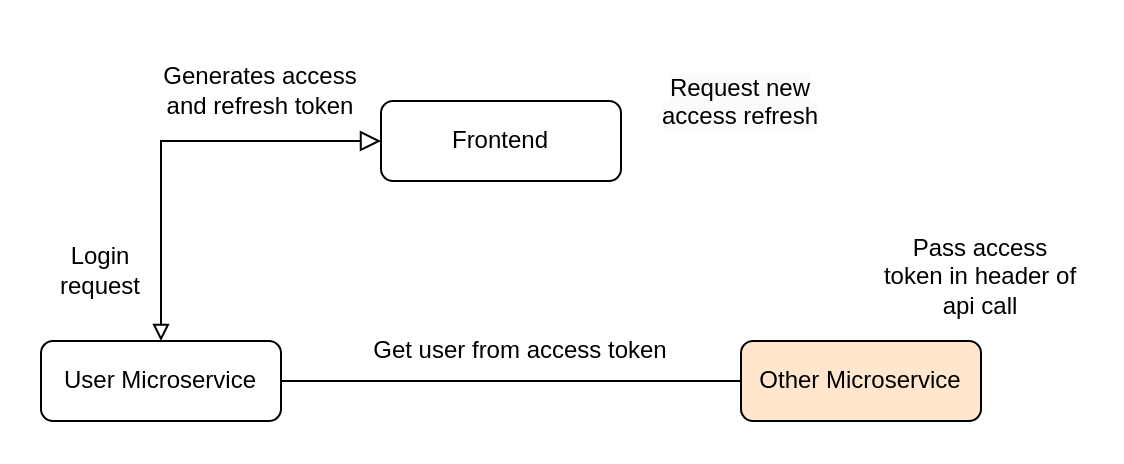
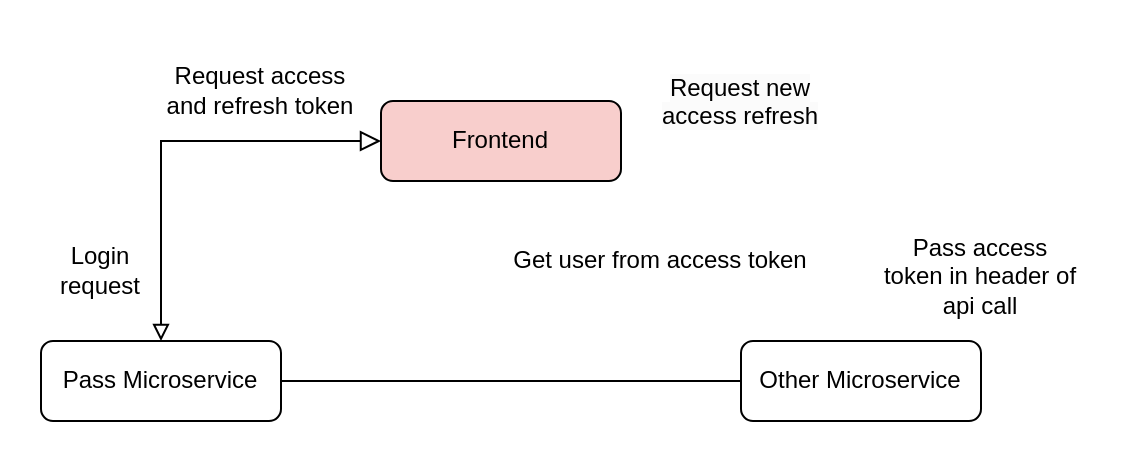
- <mxCell id="8" value="Generates access and refresh token" style="text;html=1;strokeColor=none;fillColor=none;align=center;verticalAlign=middle;whiteSpace=wrap;rounded=0;" vertex="1" parent="2"><mxGeometry x="60" width="100" height="50" as="geometry" /></mxCell>
+ <mxCell id="8" value="Request access and refresh token" style="text;html=1;strokeColor=none;fillColor=none;align=center;verticalAlign=middle;whiteSpace=wrap;rounded=0;" vertex="1" parent="2"><mxGeometry x="60" width="100" height="50" as="geometry" /></mxCell>
- <mxCell id="4" value="Frontend" style="rounded=1;whiteSpace=wrap;html=1;fontSize=12;glass=0;strokeWidth=1;shadow=0;" vertex="1" parent="2"><mxGeometry x="170" y="30" width="120" height="40" as="geometry" /></mxCell>
+ <mxCell id="4" value="Frontend" style="rounded=1;whiteSpace=wrap;html=1;fontSize=12;glass=0;strokeWidth=1;shadow=0;fillColor=#f8cecc;" vertex="1" parent="2"><mxGeometry x="170" y="30" width="120" height="40" as="geometry" /></mxCell>
- <mxCell id="10" value="Get user from access token" style="text;html=1;strokeColor=none;fillColor=none;align=center;verticalAlign=middle;whiteSpace=wrap;rounded=0;" vertex="1" parent="2"><mxGeometry x="160" y="140" width="160" height="30" as="geometry" /></mxCell>
+ <mxCell id="10" value="Get user from access token" style="text;html=1;strokeColor=none;fillColor=none;align=center;verticalAlign=middle;whiteSpace=wrap;rounded=0;" vertex="1" parent="2"><mxGeometry x="230" y="95" width="160" height="30" as="geometry" /></mxCell>
- <mxCell id="3" value="User Microservice" style="rounded=1;whiteSpace=wrap;html=1;fontSize=12;glass=0;strokeWidth=1;shadow=0;" parent="2" vertex="1"><mxGeometry y="150" width="120" height="40" as="geometry" /></mxCell>
+ <mxCell id="3" value="Pass Microservice" style="rounded=1;whiteSpace=wrap;html=1;fontSize=12;glass=0;strokeWidth=1;shadow=0;" parent="2" vertex="1"><mxGeometry y="150" width="120" height="40" as="geometry" /></mxCell>
- <mxCell id="6" value="Other Microservice" style="rounded=1;whiteSpace=wrap;html=1;fontSize=12;glass=0;strokeWidth=1;shadow=0;fillColor=#ffe6cc;" vertex="1" parent="2"><mxGeometry x="350" y="150" width="120" height="40" as="geometry" /></mxCell>
+ <mxCell id="6" value="Other Microservice" style="rounded=1;whiteSpace=wrap;html=1;fontSize=12;glass=0;strokeWidth=1;shadow=0;" vertex="1" parent="2"><mxGeometry x="350" y="150" width="120" height="40" as="geometry" /></mxCell>
